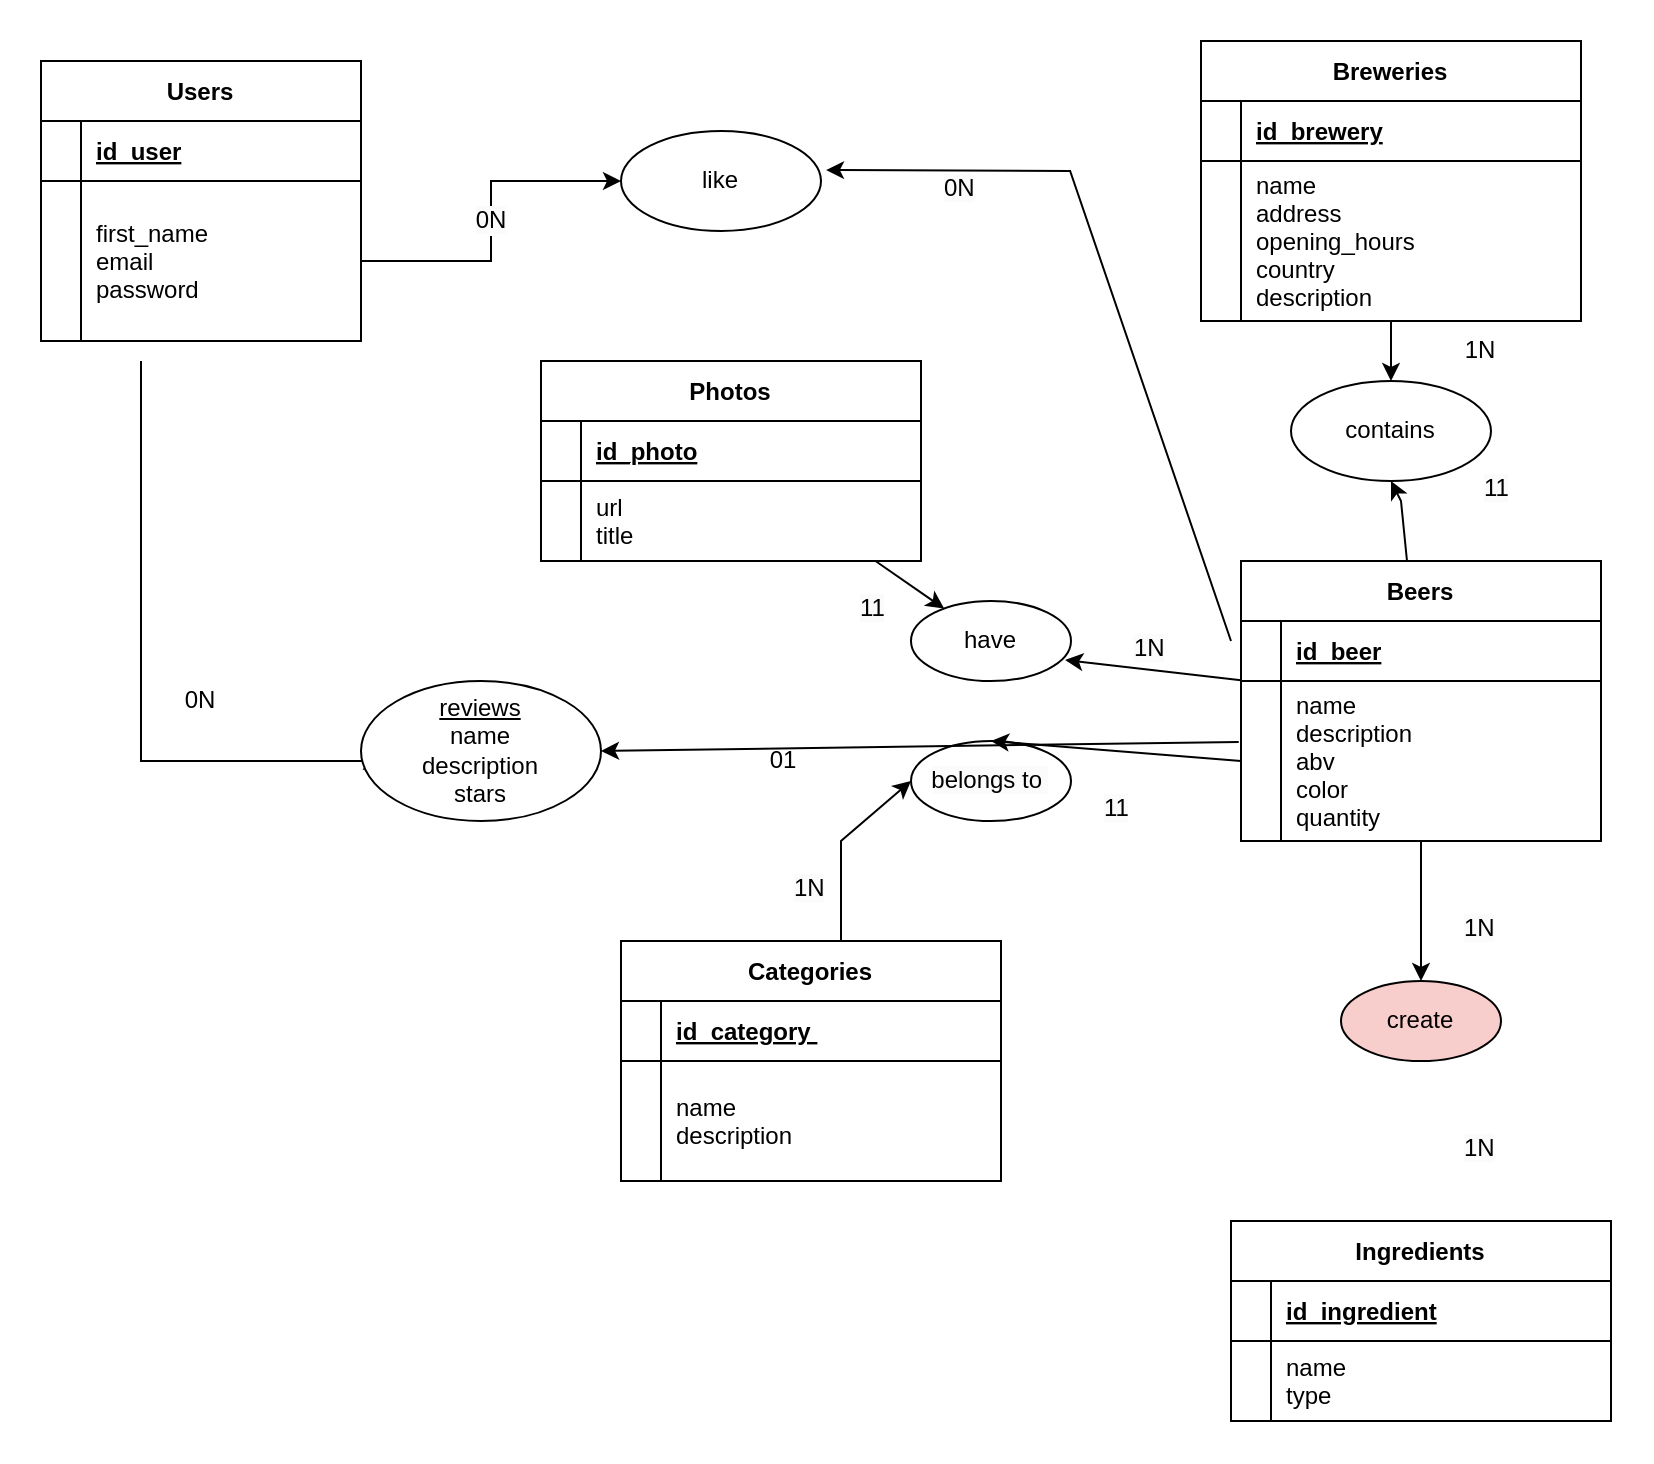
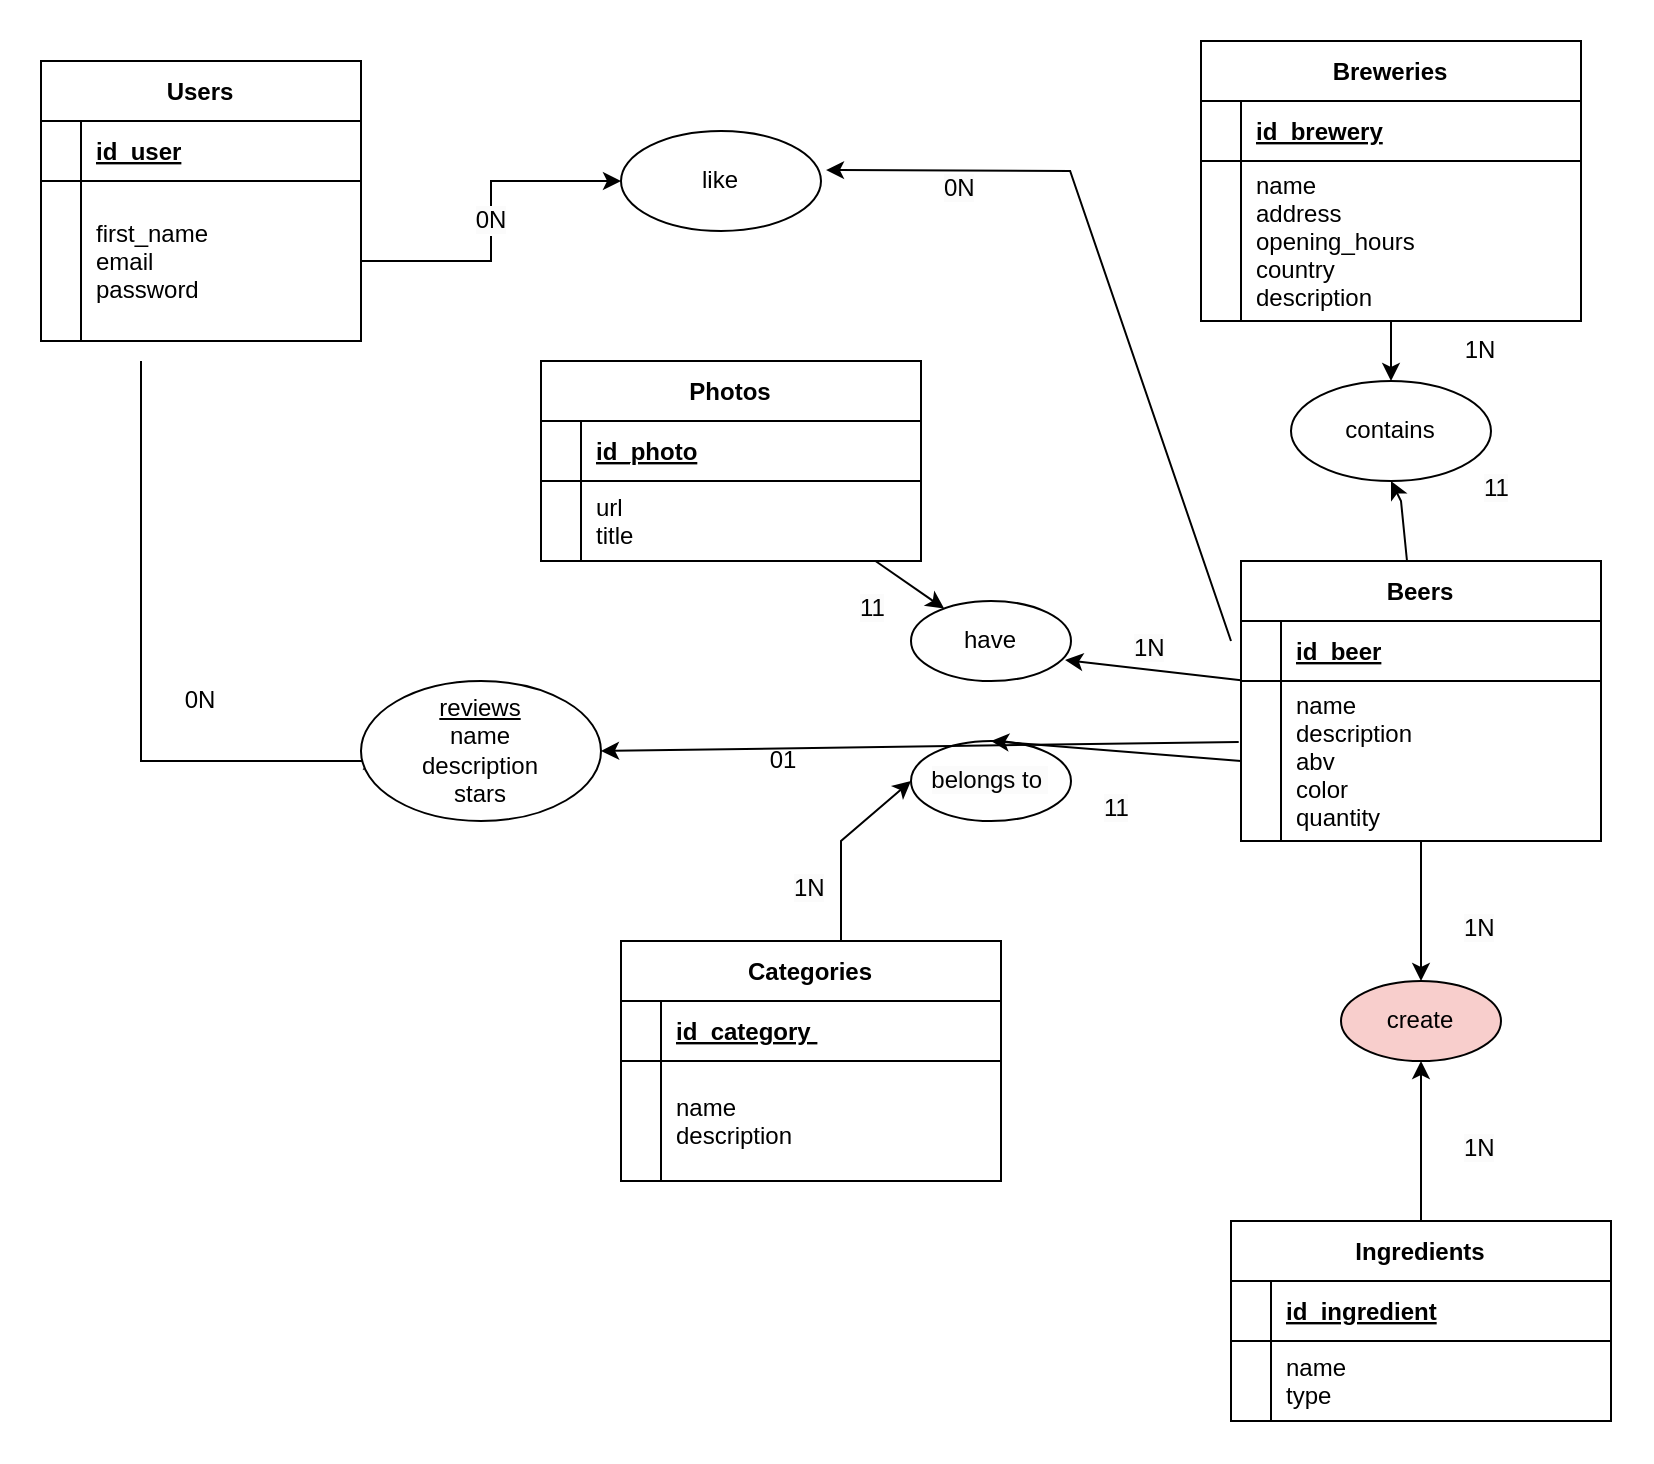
+ <mxCell id="40" style="edgeStyle=none;rounded=0;orthogonalLoop=1;jettySize=auto;html=1;entryX=0.5;entryY=1;entryDx=0;entryDy=0;" edge="1" parent="1" source="41" target="49"><mxGeometry relative="1" as="geometry" /></mxCell>
